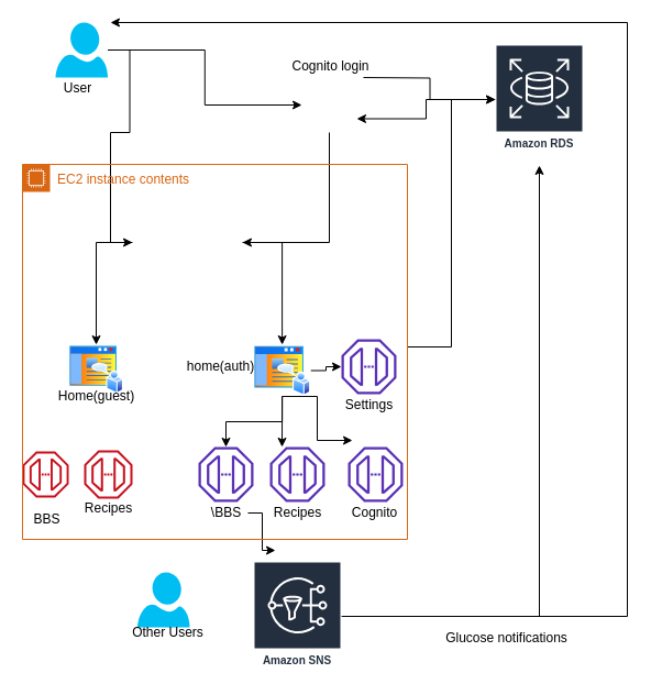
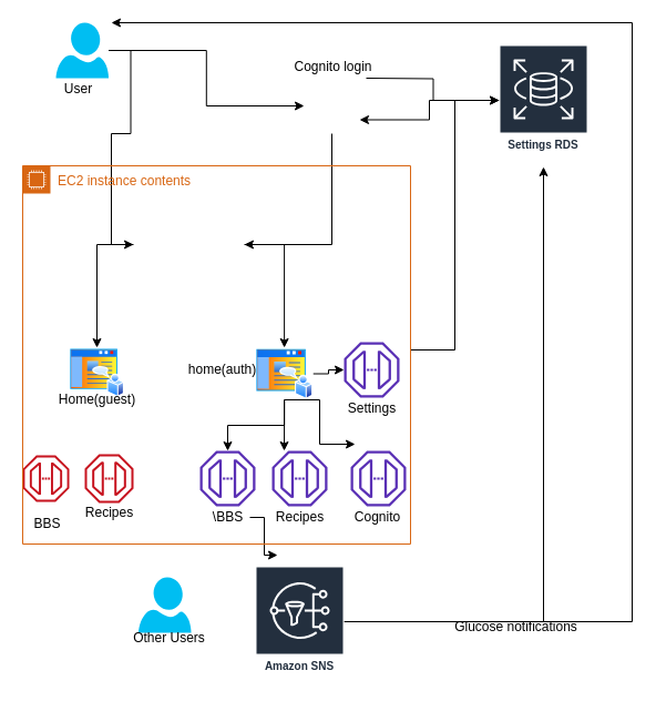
- <mxCell id="13" value="Amazon RDS" style="outlineConnect=0;fontColor=#232F3E;gradientColor=none;strokeColor=#ffffff;fillColor=#232F3E;dashed=0;verticalLabelPosition=middle;verticalAlign=bottom;align=center;html=1;whiteSpace=wrap;fontSize=10;fontStyle=1;spacing=3;shape=mxgraph.aws4.productIcon;prIcon=mxgraph.aws4.rds;" vertex="1" parent="1"><mxGeometry x="450" y="40" width="80" height="100" as="geometry" /></mxCell>
+ <mxCell id="13" value="Settings RDS" style="outlineConnect=0;fontColor=#232F3E;gradientColor=none;strokeColor=#ffffff;fillColor=#232F3E;dashed=0;verticalLabelPosition=middle;verticalAlign=bottom;align=center;html=1;whiteSpace=wrap;fontSize=10;fontStyle=1;spacing=3;shape=mxgraph.aws4.productIcon;prIcon=mxgraph.aws4.rds;" vertex="1" parent="1"><mxGeometry x="450" y="40" width="80" height="100" as="geometry" /></mxCell>
- <mxCell id="43" value="Glucose notifications&lt;br&gt;" style="text;html=1;align=center;verticalAlign=middle;resizable=0;points=[];autosize=1;" vertex="1" parent="1"><mxGeometry x="395" y="570" width="130" height="20" as="geometry" /></mxCell>
+ <mxCell id="43" value="Glucose notifications&lt;br&gt;" style="text;html=1;align=center;verticalAlign=middle;resizable=0;points=[];autosize=1;" vertex="1" parent="1"><mxGeometry x="400" y="555" width="130" height="20" as="geometry" /></mxCell>
